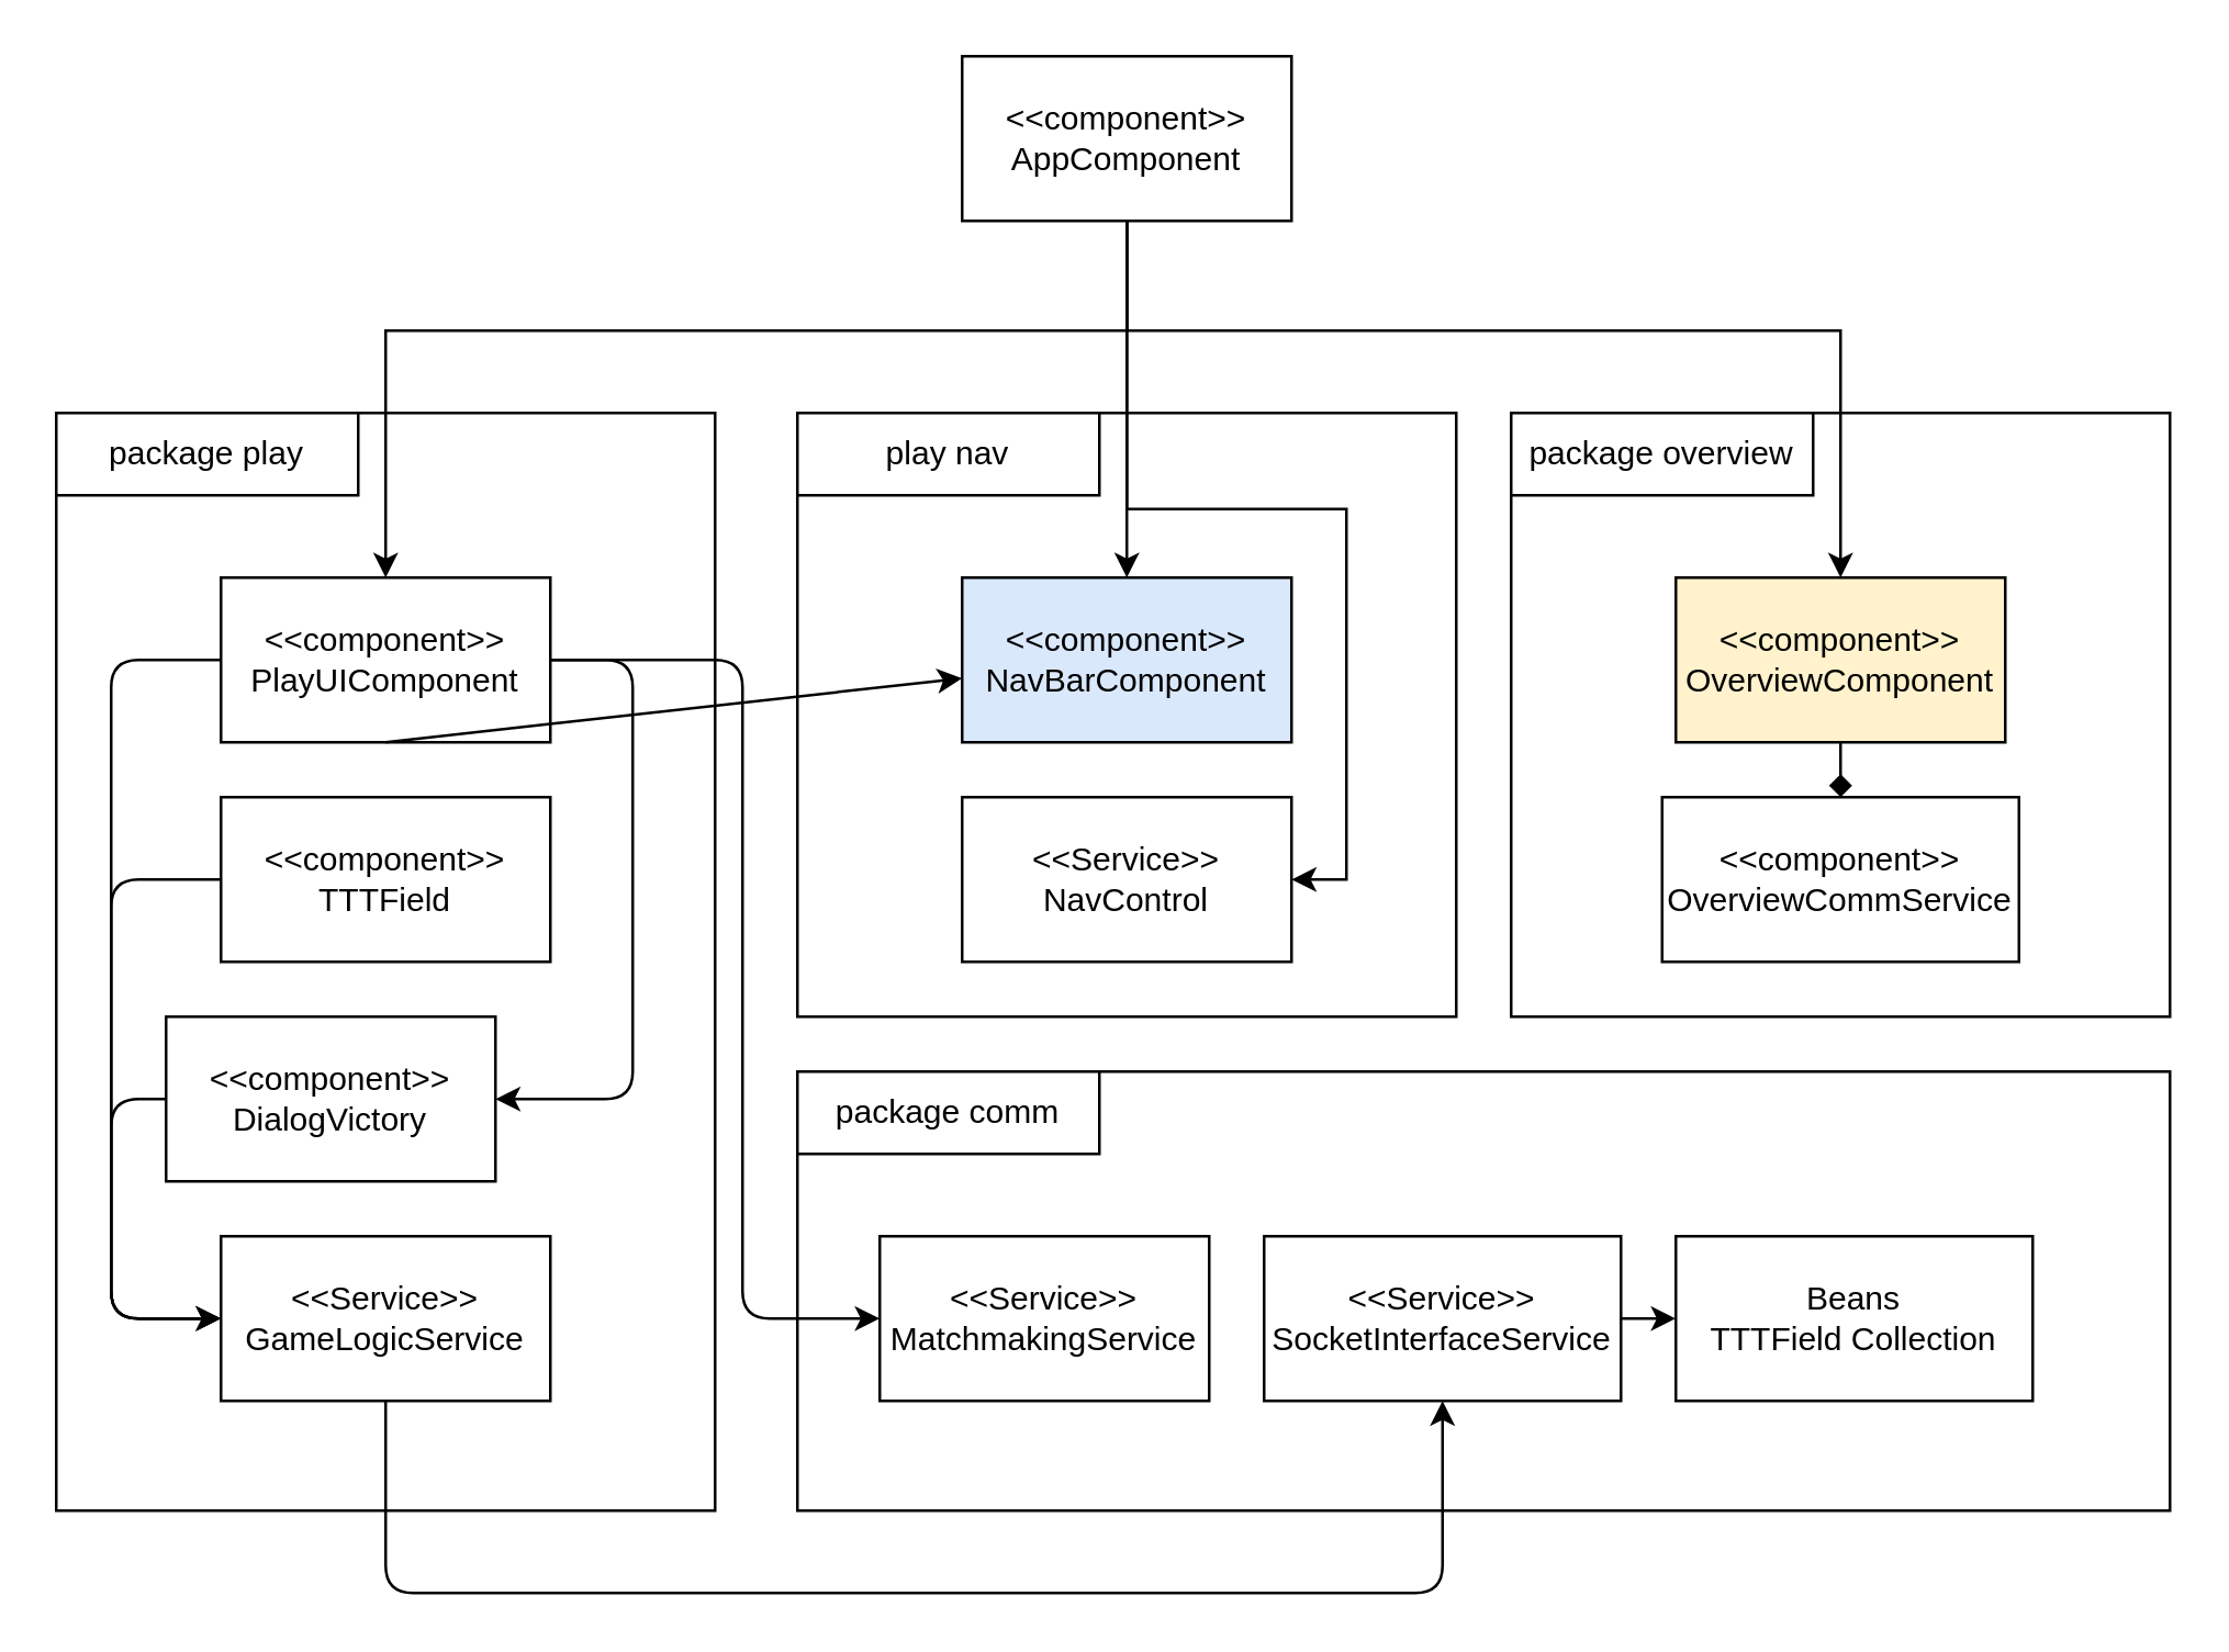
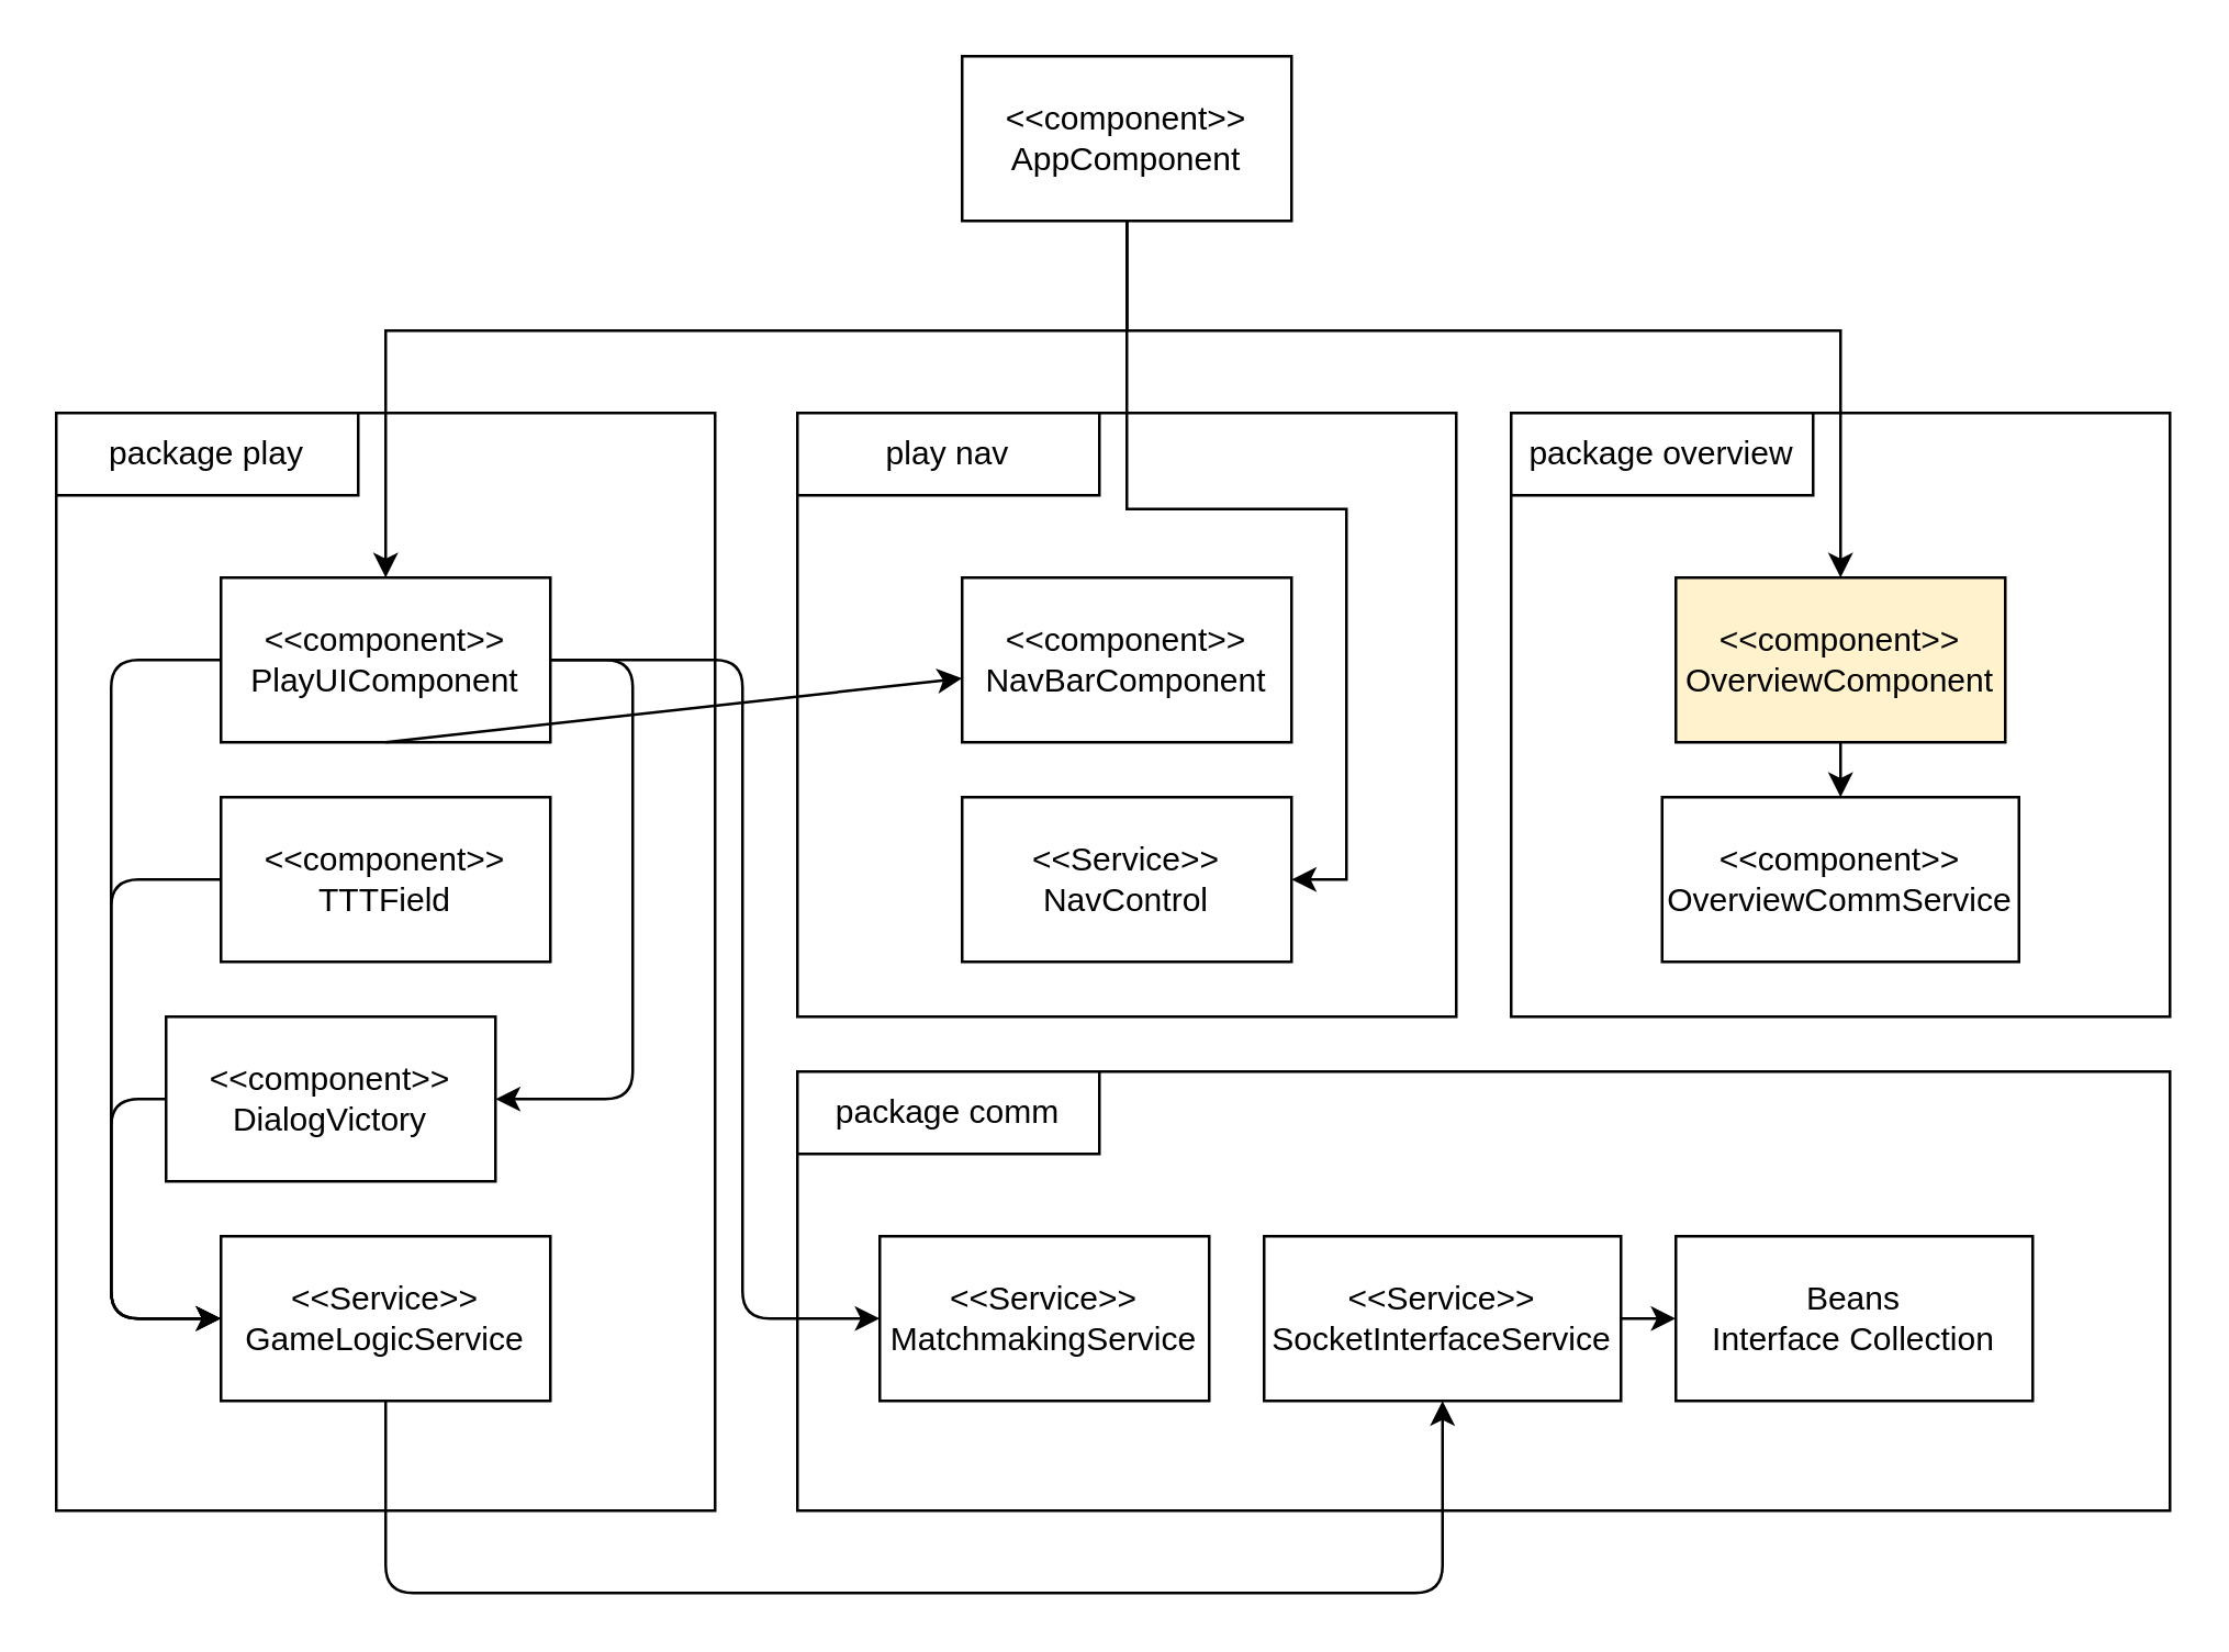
- <mxCell id="6" style="edgeStyle=orthogonalEdgeStyle;rounded=0;orthogonalLoop=1;jettySize=auto;html=1;exitX=0.5;exitY=1;exitDx=0;exitDy=0;entryX=0.5;entryY=0;entryDx=0;entryDy=0;" edge="1" parent="1" source="7" target="13"><mxGeometry relative="1" as="geometry" /></mxCell>
- <mxCell id="13" value="&lt;div&gt;&amp;lt;&amp;lt;component&amp;gt;&amp;gt;&lt;br&gt;&lt;/div&gt;&lt;div&gt;NavBarComponent&lt;/div&gt;" style="rounded=0;whiteSpace=wrap;html=1;fillColor=#dae8fc;" vertex="1" parent="1"><mxGeometry x="350" y="210" width="120" height="60" as="geometry" /></mxCell>
+ <mxCell id="13" value="&lt;div&gt;&amp;lt;&amp;lt;component&amp;gt;&amp;gt;&lt;br&gt;&lt;/div&gt;&lt;div&gt;NavBarComponent&lt;/div&gt;" style="rounded=0;whiteSpace=wrap;html=1;" vertex="1" parent="1"><mxGeometry x="350" y="210" width="120" height="60" as="geometry" /></mxCell>
- <mxCell id="9" style="edgeStyle=orthogonalEdgeStyle;rounded=0;orthogonalLoop=1;jettySize=auto;html=1;exitX=0.5;exitY=1;exitDx=0;exitDy=0;entryX=0.5;entryY=0;entryDx=0;entryDy=0;endArrow=diamond;" edge="1" parent="1" source="10" target="16"><mxGeometry relative="1" as="geometry" /></mxCell>
+ <mxCell id="9" style="edgeStyle=orthogonalEdgeStyle;rounded=0;orthogonalLoop=1;jettySize=auto;html=1;exitX=0.5;exitY=1;exitDx=0;exitDy=0;entryX=0.5;entryY=0;entryDx=0;entryDy=0;" edge="1" parent="1" source="10" target="16"><mxGeometry relative="1" as="geometry" /></mxCell>
- <mxCell id="24" value="&lt;div&gt;Beans&lt;/div&gt;TTTField Collection" style="rounded=0;whiteSpace=wrap;html=1;" vertex="1" parent="1"><mxGeometry x="610" y="450" width="130" height="60" as="geometry" /></mxCell>
+ <mxCell id="24" value="&lt;div&gt;Beans&lt;/div&gt;Interface Collection" style="rounded=0;whiteSpace=wrap;html=1;" vertex="1" parent="1"><mxGeometry x="610" y="450" width="130" height="60" as="geometry" /></mxCell>
